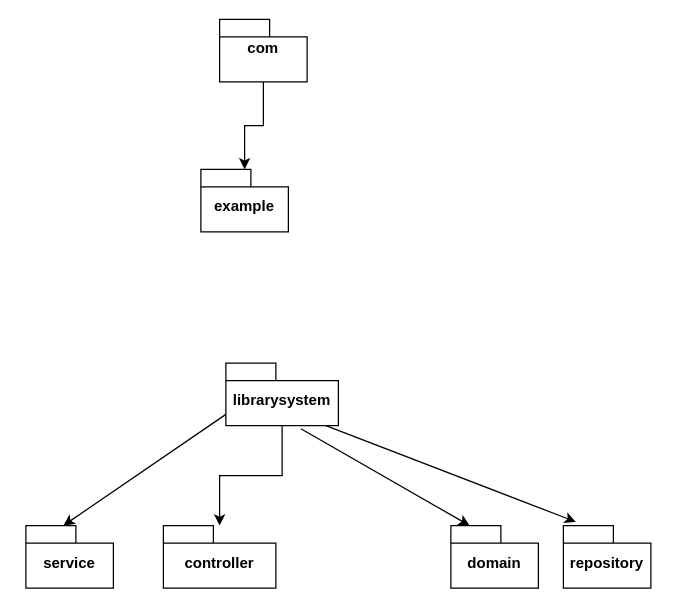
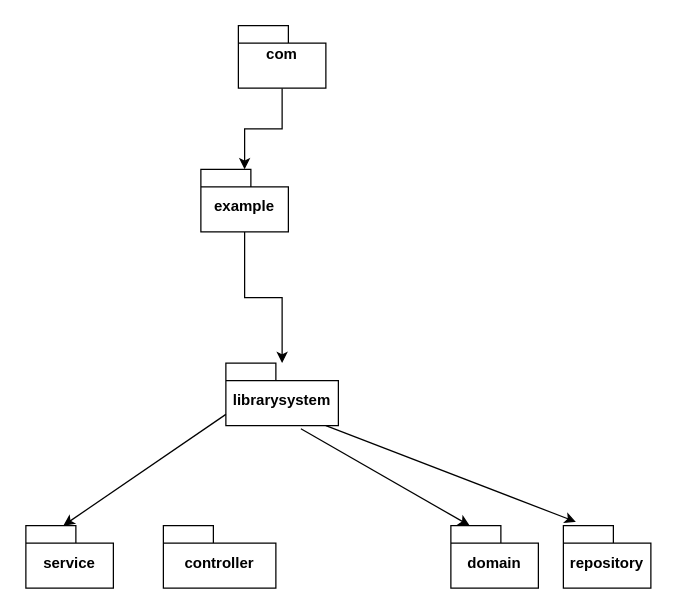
- <mxCell id="3" value="com&lt;div&gt;&lt;br&gt;&lt;/div&gt;" style="shape=folder;fontStyle=1;spacingTop=10;tabWidth=40;tabHeight=14;tabPosition=left;html=1;whiteSpace=wrap;" parent="1" vertex="1"><mxGeometry x="175" y="15" width="70" height="50" as="geometry" /></mxCell>
+ <mxCell id="3" value="com&lt;div&gt;&lt;br&gt;&lt;/div&gt;" style="shape=folder;fontStyle=1;spacingTop=10;tabWidth=40;tabHeight=14;tabPosition=left;html=1;whiteSpace=wrap;" parent="1" vertex="1"><mxGeometry x="190" y="20" width="70" height="50" as="geometry" /></mxCell>
+ <mxCell id="4" value="" style="edgeStyle=orthogonalEdgeStyle;rounded=0;orthogonalLoop=1;jettySize=auto;html=1;" parent="1" source="5" target="7" edge="1"><mxGeometry relative="1" as="geometry" /></mxCell>
- <mxCell id="6" value="" style="edgeStyle=orthogonalEdgeStyle;rounded=0;orthogonalLoop=1;jettySize=auto;html=1;" parent="1" source="7" target="8" edge="1"><mxGeometry relative="1" as="geometry" /></mxCell>
